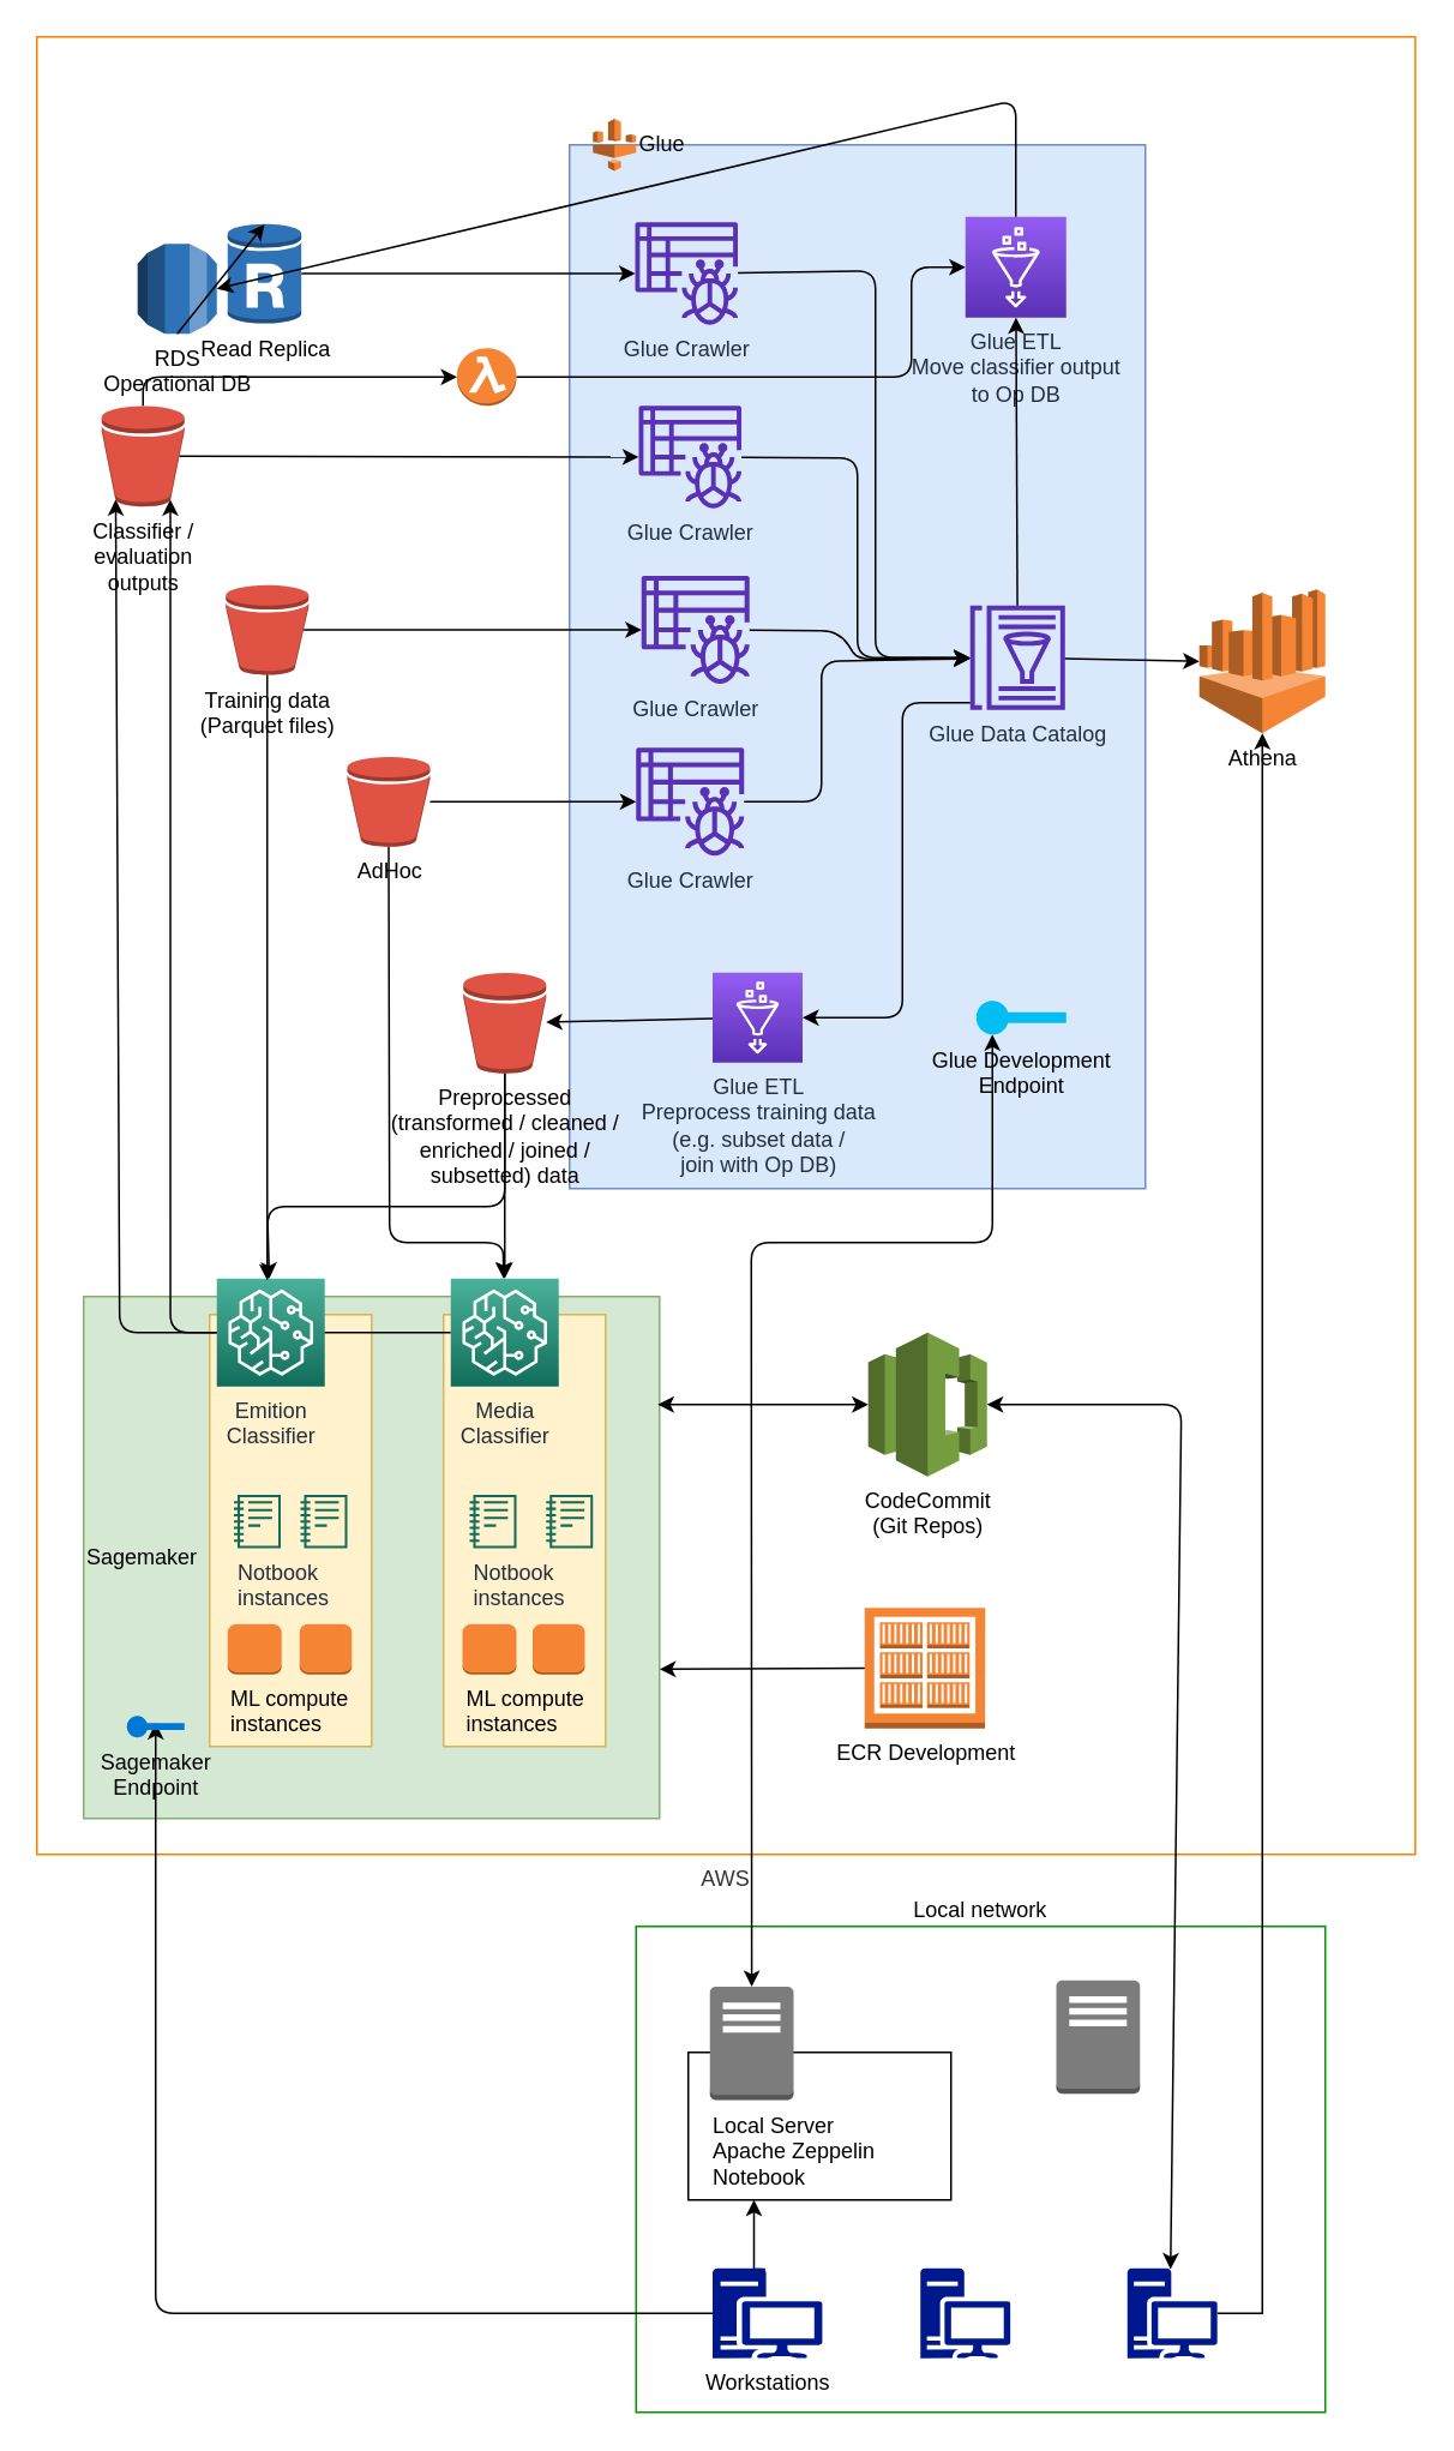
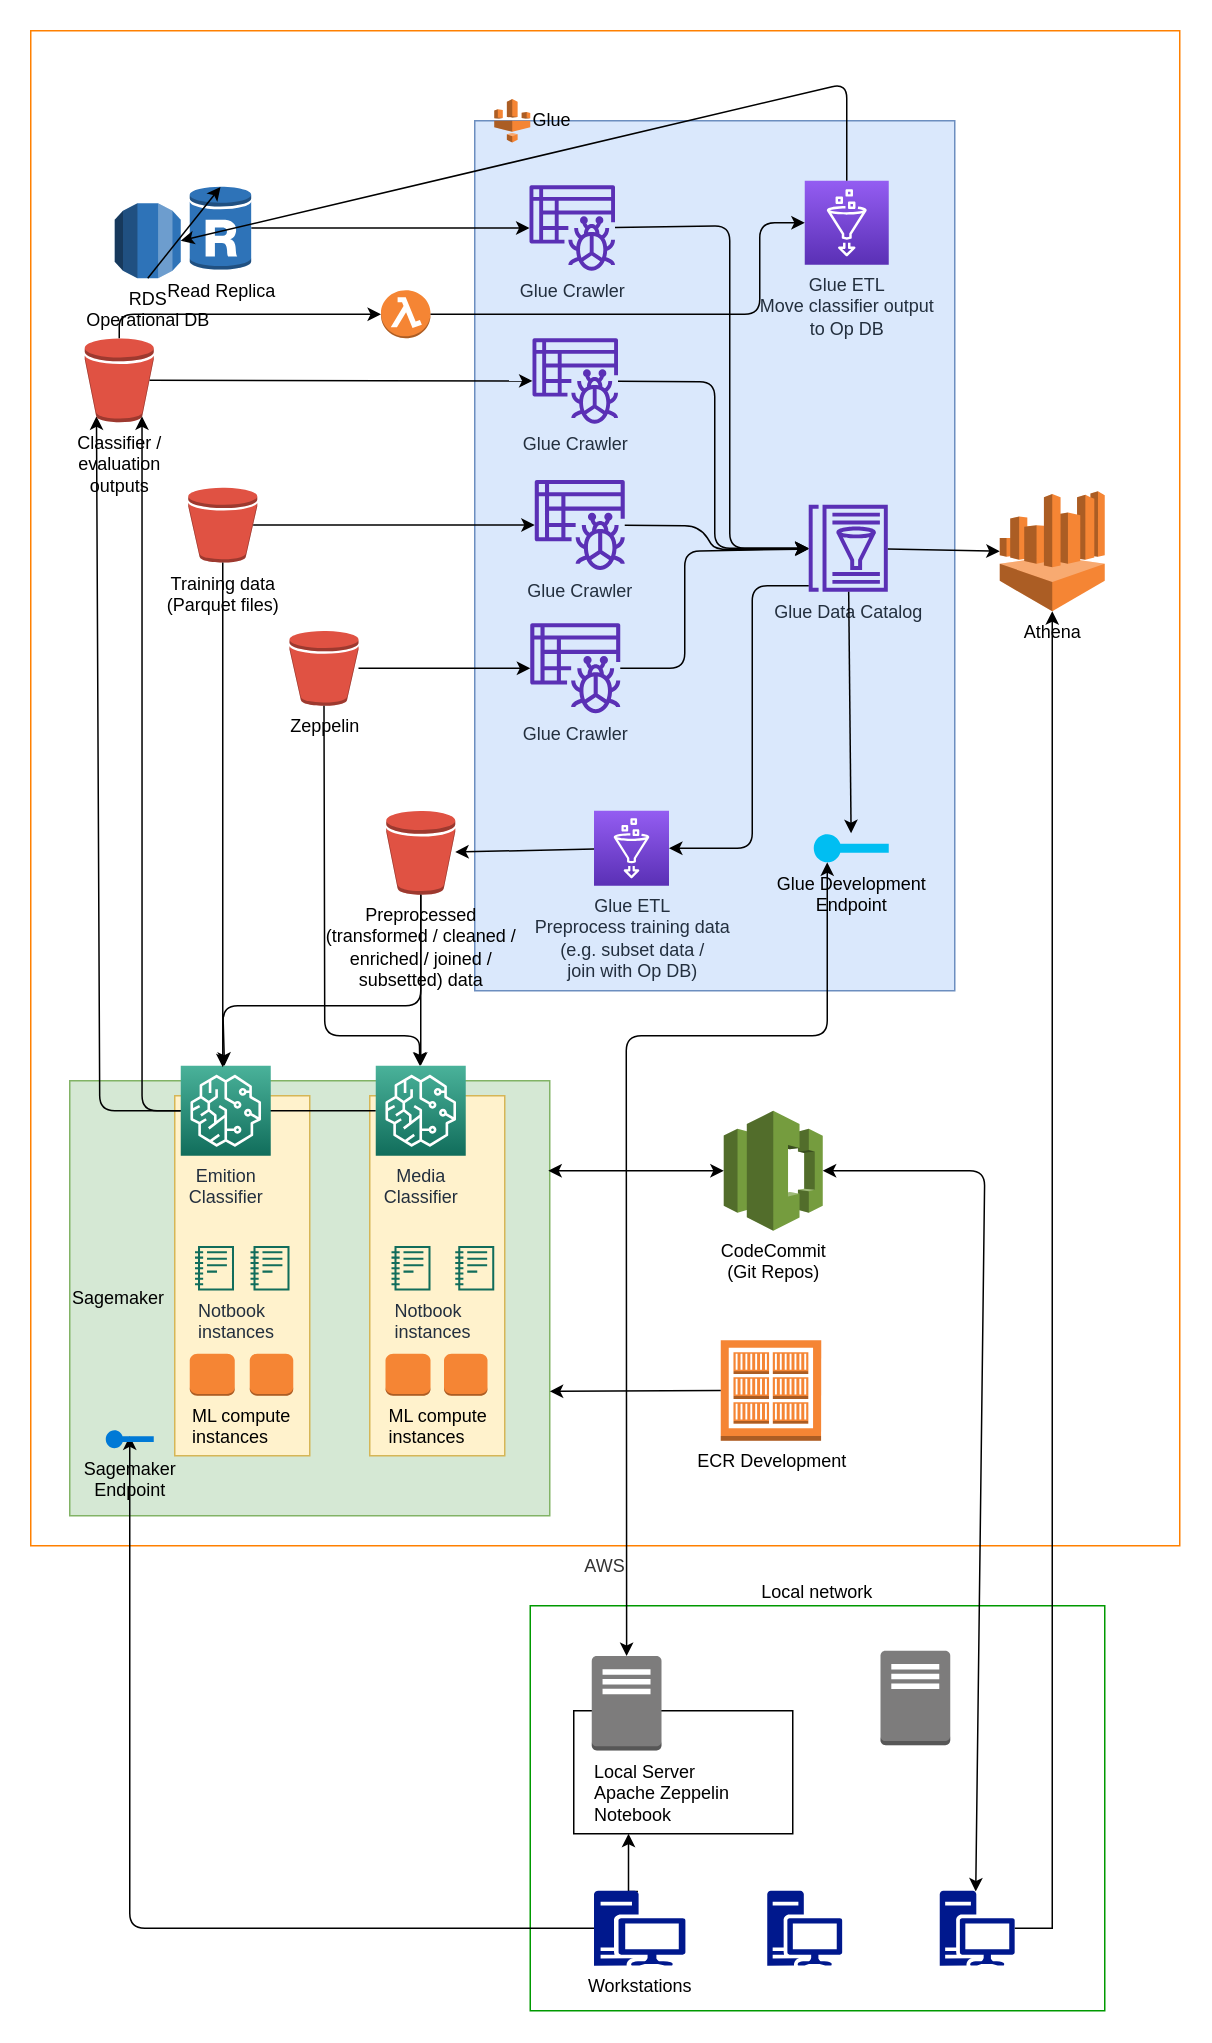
- <mxCell id="42" value="" style="endArrow=classic;html=1;align=center;" parent="1" source="10" target="40" edge="1"><mxGeometry width="50" height="50" relative="1" as="geometry"><mxPoint x="606" y="180" as="sourcePoint" /><mxPoint x="656" y="130" as="targetPoint" /></mxGeometry></mxCell>
+ <mxCell id="42" value="" style="endArrow=classic;html=1;align=center;" parent="1" source="10" target="23" edge="1"><mxGeometry width="50" height="50" relative="1" as="geometry"><mxPoint x="606" y="180" as="sourcePoint" /><mxPoint x="656" y="130" as="targetPoint" /></mxGeometry></mxCell>
- <mxCell id="34" value="&lt;div&gt;AdHoc&lt;br&gt;&lt;/div&gt;" style="outlineConnect=0;dashed=0;verticalLabelPosition=bottom;verticalAlign=top;align=center;html=1;shape=mxgraph.aws3.bucket;fillColor=#E05243;gradientColor=none;" parent="1" vertex="1"><mxGeometry x="192.5" y="420" width="46" height="50" as="geometry" /></mxCell>
+ <mxCell id="34" value="&lt;div&gt;Zeppelin&lt;br&gt;&lt;/div&gt;" style="outlineConnect=0;dashed=0;verticalLabelPosition=bottom;verticalAlign=top;align=center;html=1;shape=mxgraph.aws3.bucket;fillColor=#E05243;gradientColor=none;" parent="1" vertex="1"><mxGeometry x="192.5" y="420" width="46" height="50" as="geometry" /></mxCell>
